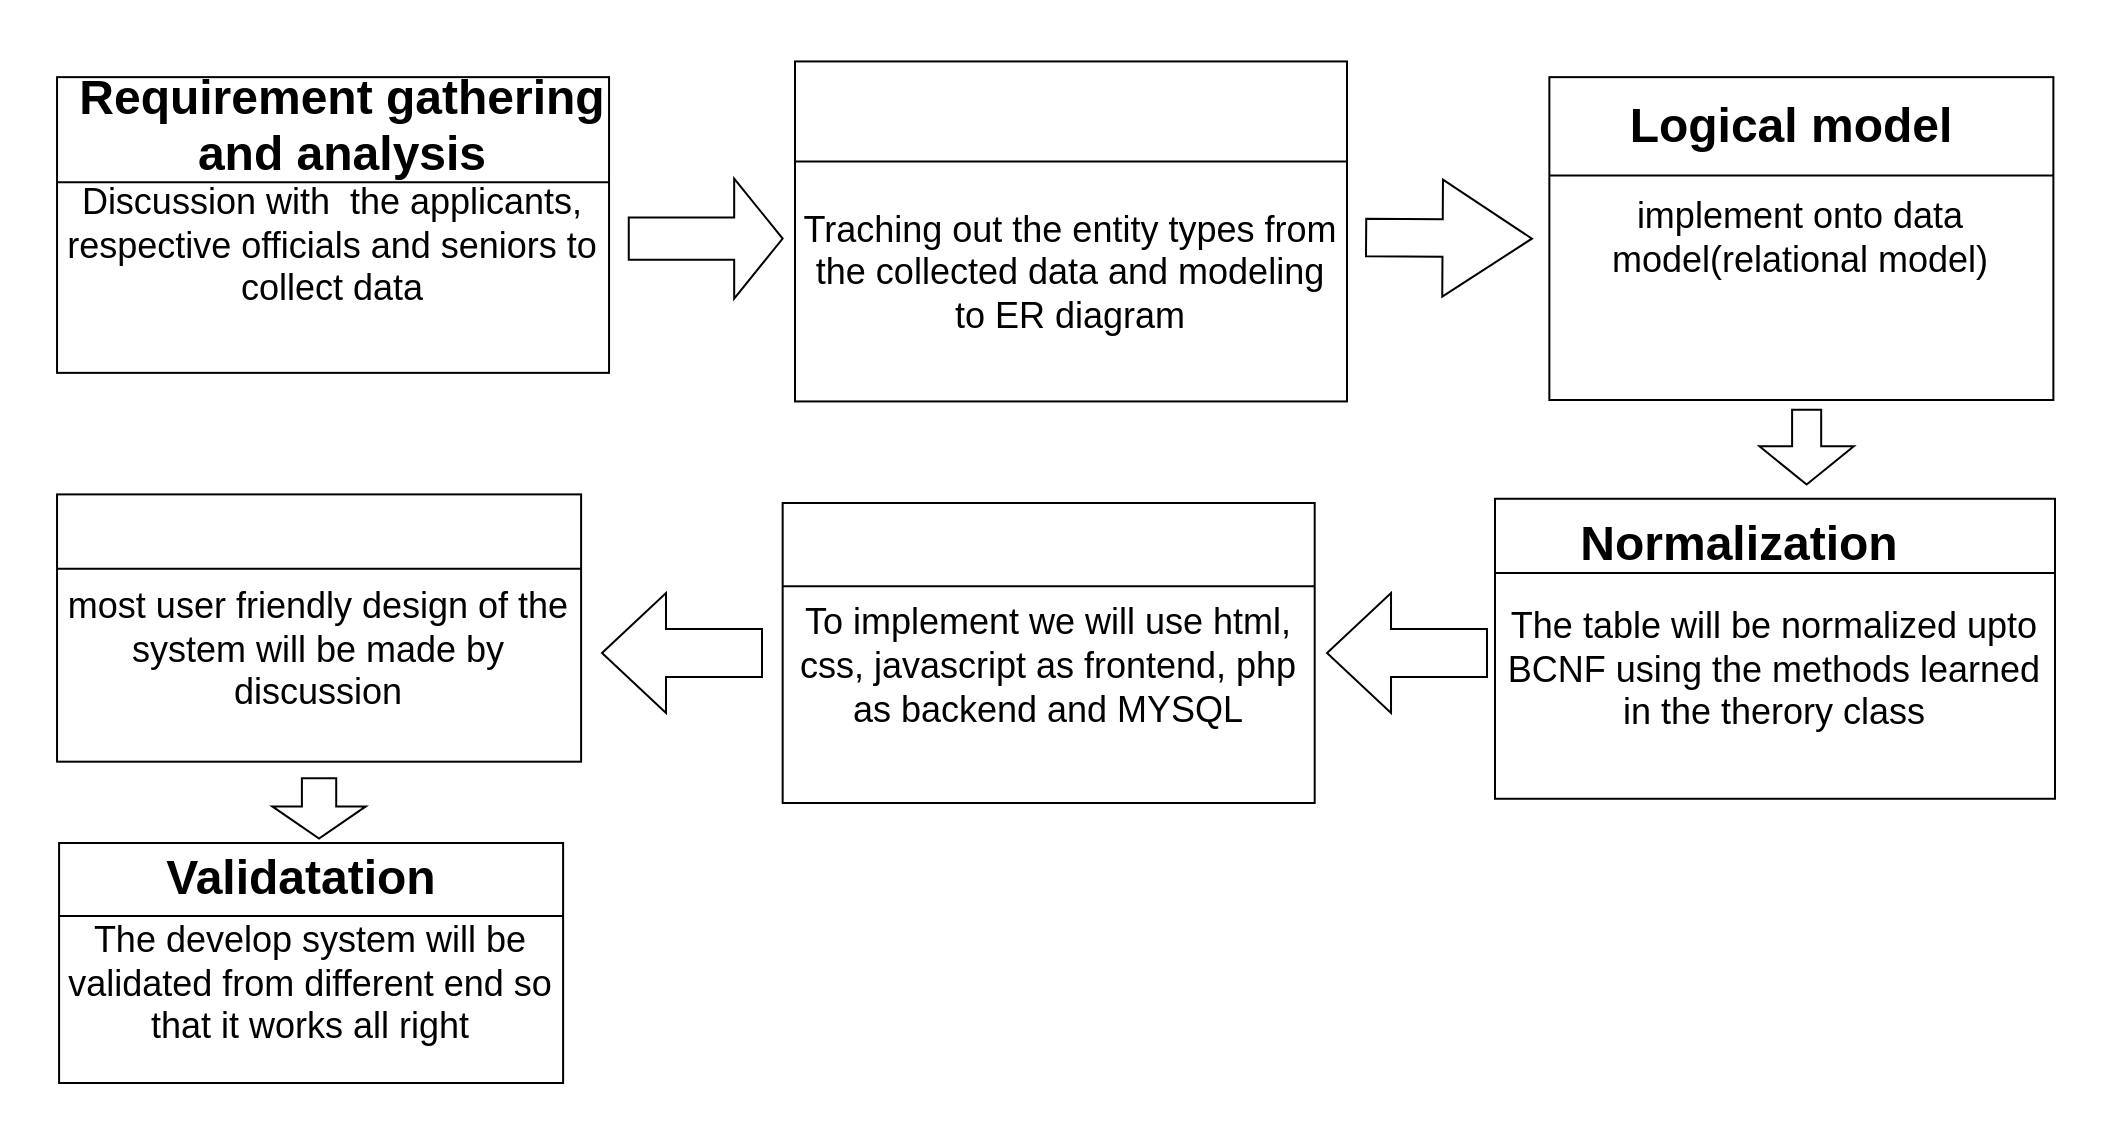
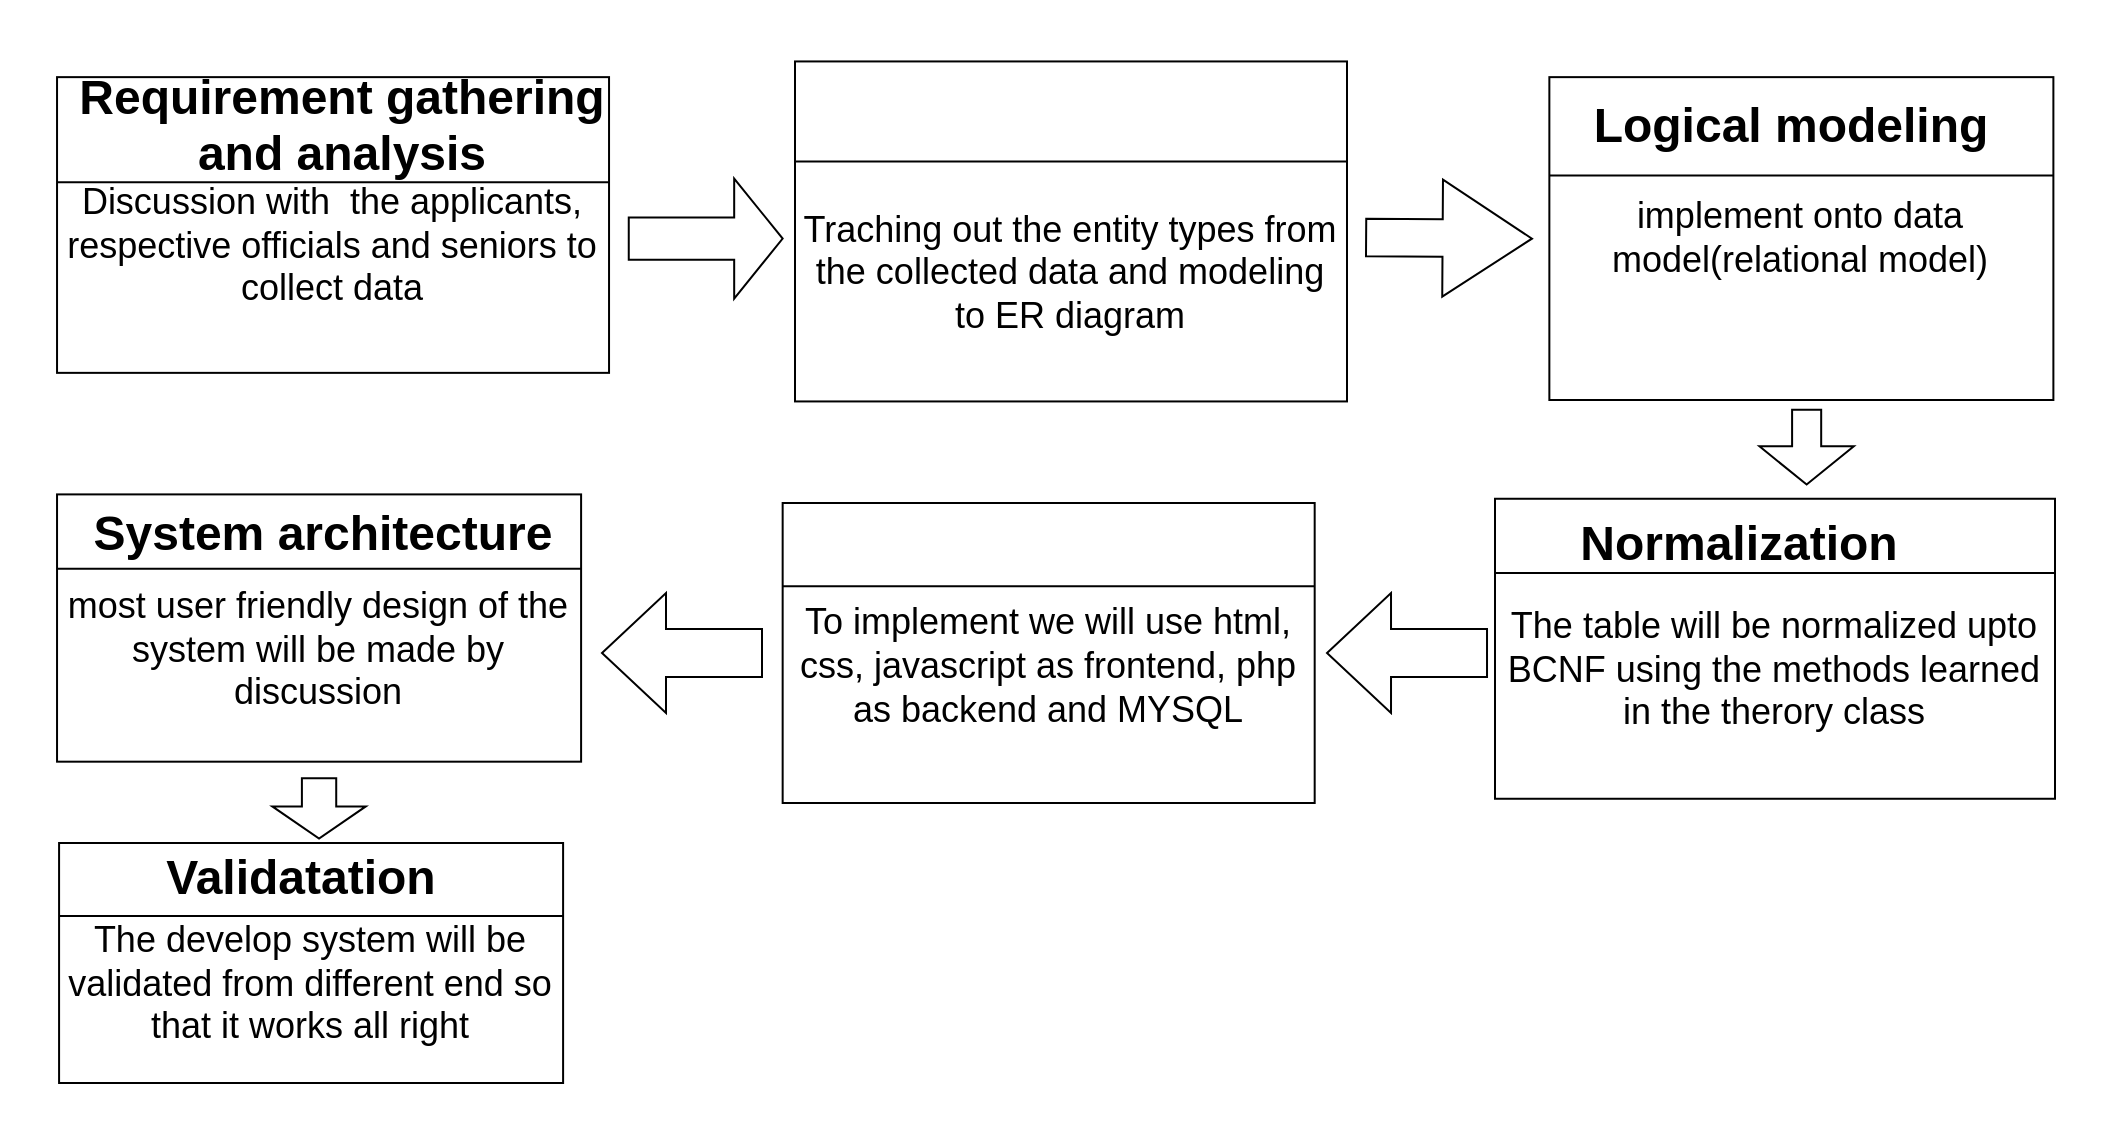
- <mxCell id="13" value="&lt;font style=&quot;font-size: 24px;&quot; face=&quot;arial&quot;&gt;&lt;b&gt;Logical model&lt;/b&gt;&lt;/font&gt;" style="text;strokeColor=none;align=center;fillColor=none;html=1;verticalAlign=middle;whiteSpace=wrap;rounded=0;" parent="11" vertex="1"><mxGeometry x="-9.003" y="8.189" width="261.01" height="32.754" as="geometry" /></mxCell>
+ <mxCell id="13" value="&lt;font style=&quot;font-size: 24px;&quot; face=&quot;arial&quot;&gt;&lt;b&gt;Logical modeling&lt;/b&gt;&lt;/font&gt;" style="text;strokeColor=none;align=center;fillColor=none;html=1;verticalAlign=middle;whiteSpace=wrap;rounded=0;" parent="11" vertex="1"><mxGeometry x="-9.003" y="8.189" width="261.01" height="32.754" as="geometry" /></mxCell>
+ <mxCell id="21" value="&lt;font face=&quot;arial&quot;&gt;&lt;span style=&quot;font-size: 24px;&quot;&gt;&lt;b&gt;System architecture&lt;/b&gt;&lt;/span&gt;&lt;/font&gt;" style="text;strokeColor=none;align=center;fillColor=none;html=1;verticalAlign=middle;whiteSpace=wrap;rounded=0;" parent="18" vertex="1"><mxGeometry x="4.922" y="7.424" width="257.105" height="25.689" as="geometry" /></mxCell>
